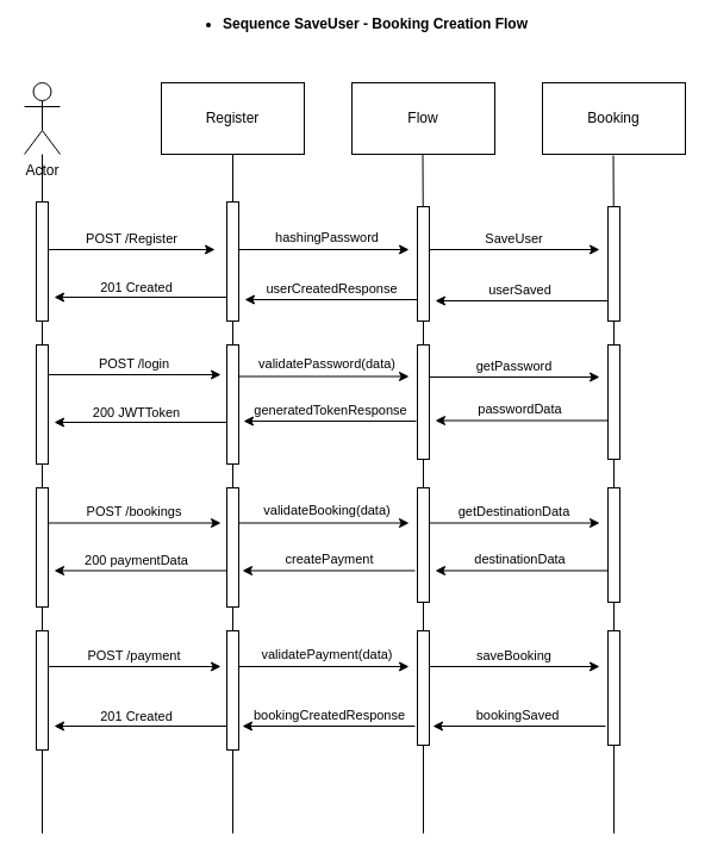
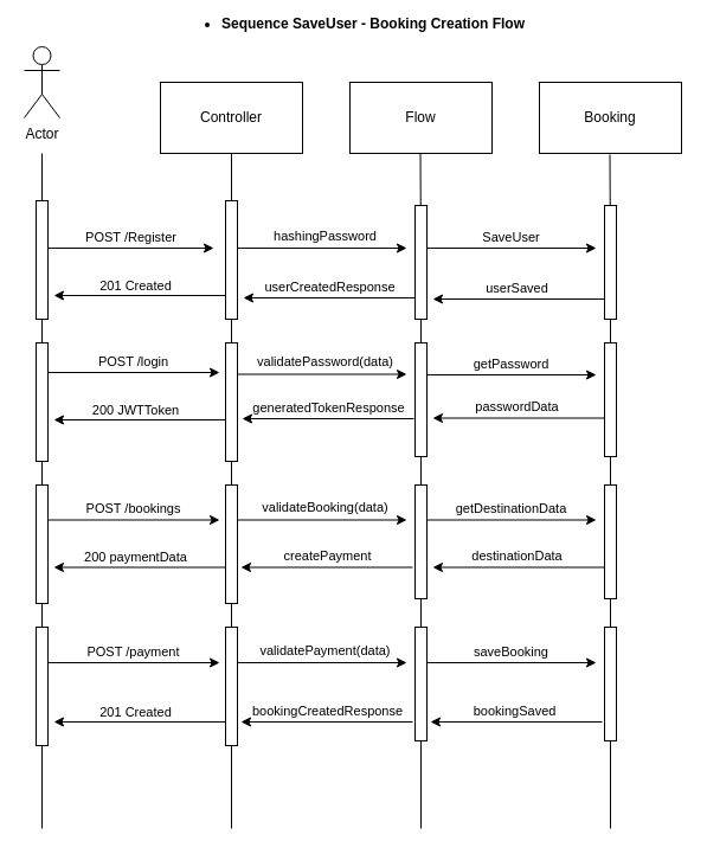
- <mxCell id="30" value="Actor" style="shape=umlActor;verticalLabelPosition=bottom;verticalAlign=top;html=1;outlineConnect=0;" vertex="1" parent="1"><mxGeometry x="20" y="50" width="30" height="60" as="geometry" /></mxCell>
+ <mxCell id="30" value="Actor" style="shape=umlActor;verticalLabelPosition=bottom;verticalAlign=top;html=1;outlineConnect=0;" vertex="1" parent="1"><mxGeometry x="20" y="20" width="30" height="60" as="geometry" /></mxCell>
- <mxCell id="2" value="Register" style="rounded=0;whiteSpace=wrap;html=1;" vertex="1" parent="1"><mxGeometry x="135" y="50" width="120" height="60" as="geometry" /></mxCell>
+ <mxCell id="2" value="Controller" style="rounded=0;whiteSpace=wrap;html=1;" vertex="1" parent="1"><mxGeometry x="135" y="50" width="120" height="60" as="geometry" /></mxCell>
